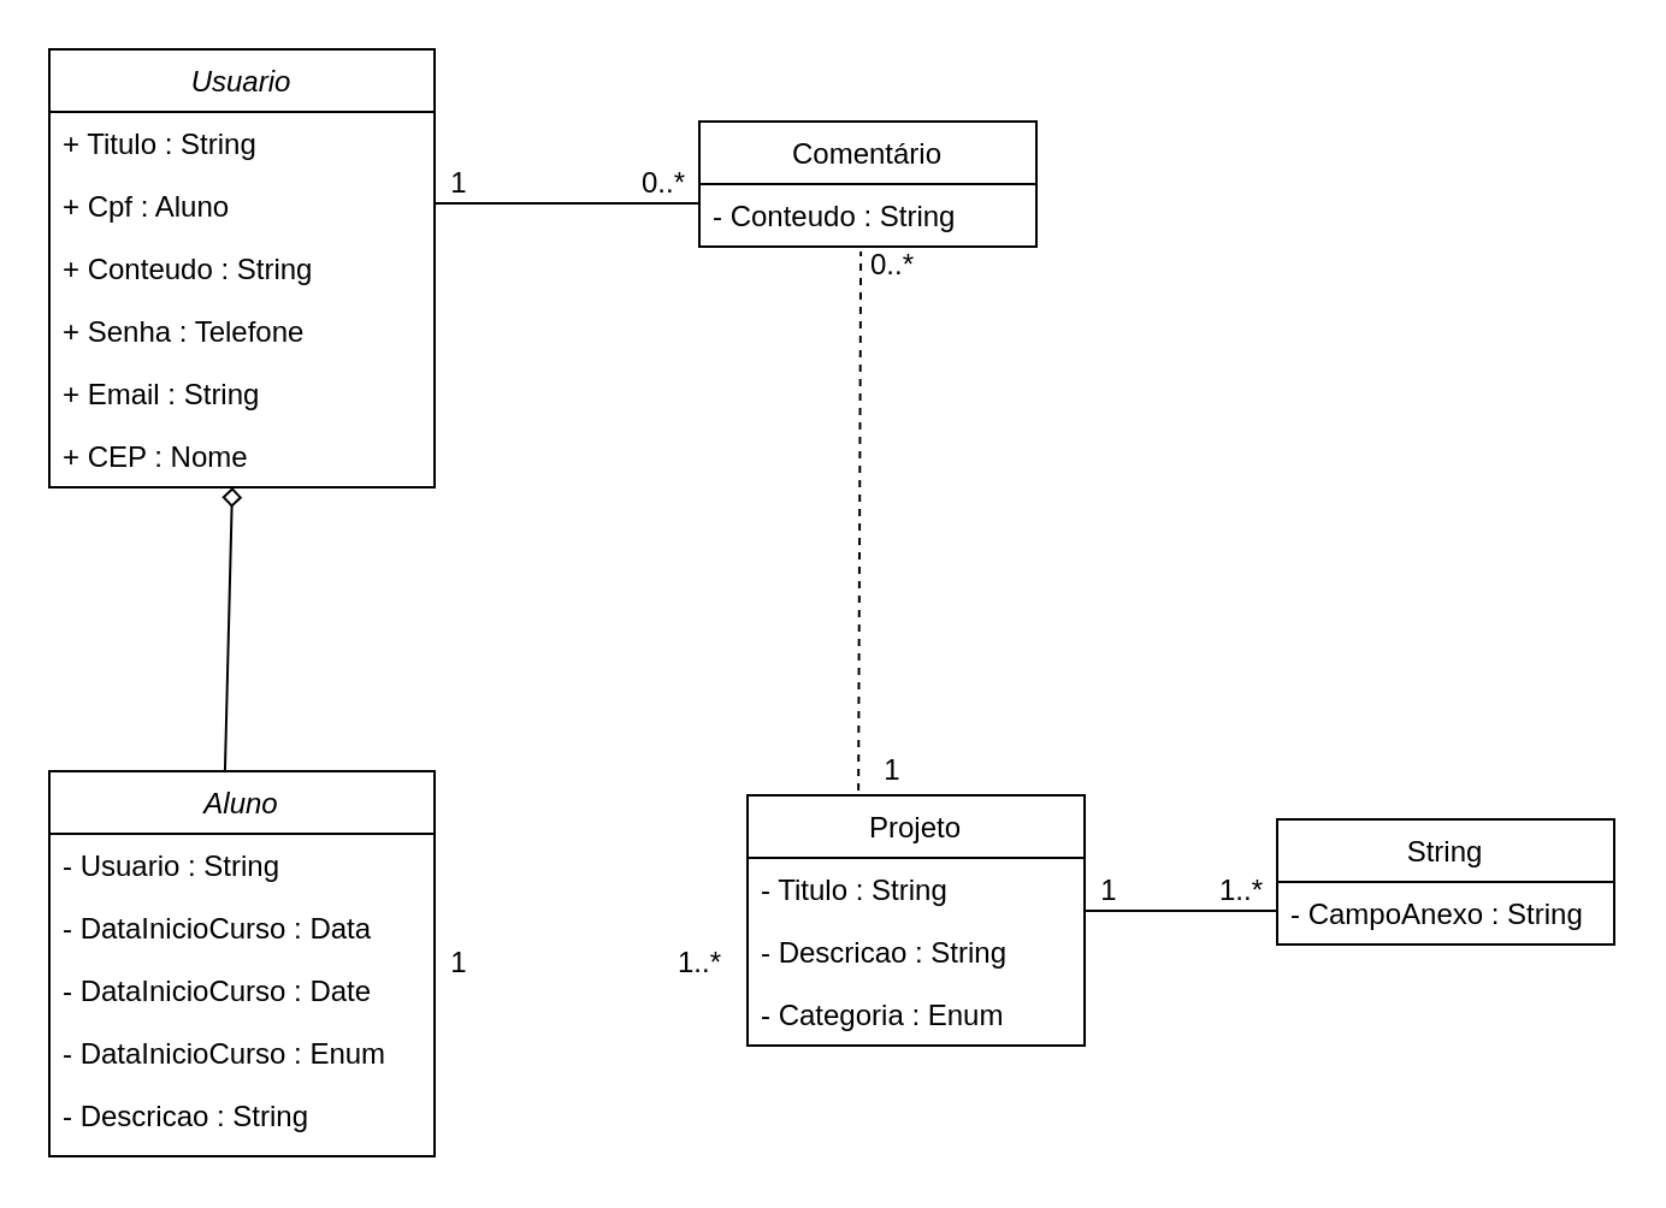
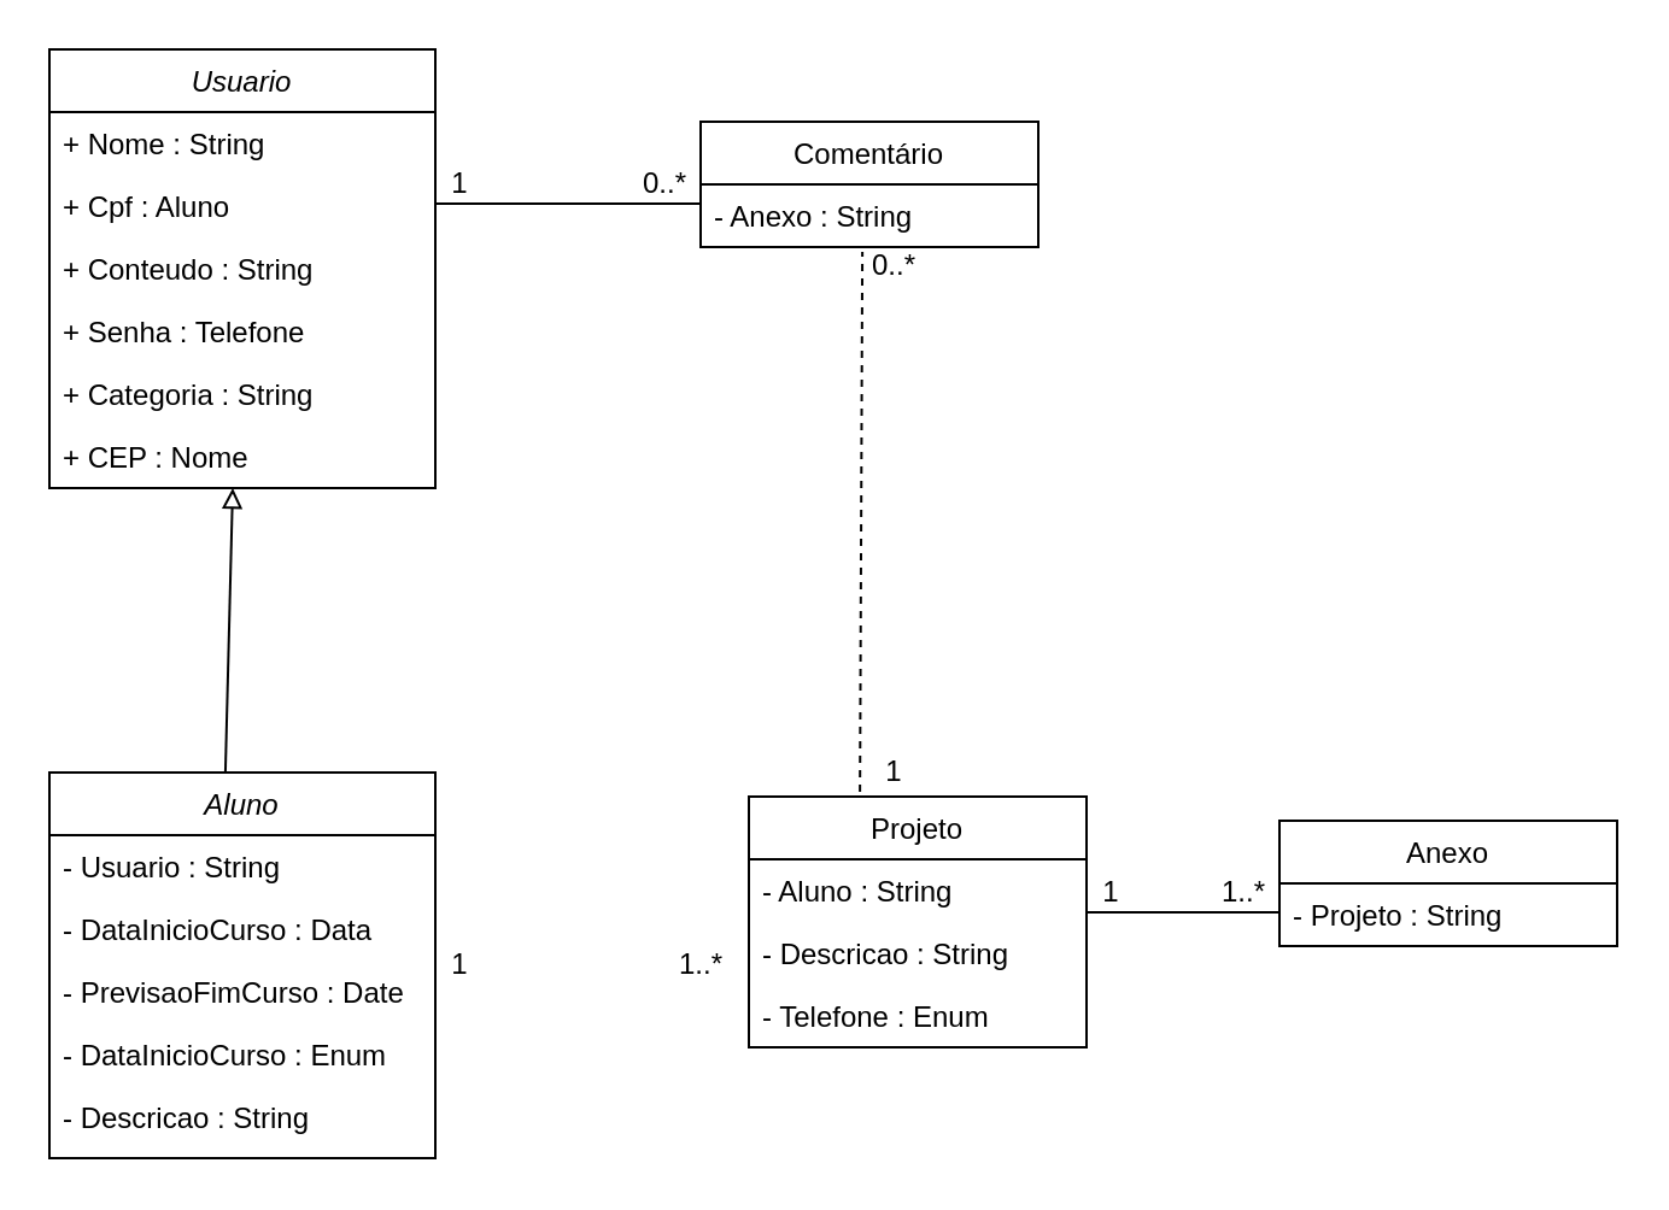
- <mxCell id="3" value="+ Titulo : String" style="text;align=left;verticalAlign=top;spacingLeft=4;spacingRight=4;overflow=hidden;rotatable=0;points=[[0,0.5],[1,0.5]];portConstraint=eastwest;" parent="2" vertex="1"><mxGeometry y="26" width="160" height="26" as="geometry" /></mxCell>
+ <mxCell id="3" value="+ Nome : String" style="text;align=left;verticalAlign=top;spacingLeft=4;spacingRight=4;overflow=hidden;rotatable=0;points=[[0,0.5],[1,0.5]];portConstraint=eastwest;" parent="2" vertex="1"><mxGeometry y="26" width="160" height="26" as="geometry" /></mxCell>
- <mxCell id="10" value="- Conteudo : String" style="text;strokeColor=none;fillColor=none;align=left;verticalAlign=top;spacingLeft=4;spacingRight=4;overflow=hidden;rotatable=0;points=[[0,0.5],[1,0.5]];portConstraint=eastwest;" vertex="1" parent="9"><mxGeometry y="26" width="140" height="26" as="geometry" /></mxCell>
+ <mxCell id="10" value="- Anexo : String" style="text;strokeColor=none;fillColor=none;align=left;verticalAlign=top;spacingLeft=4;spacingRight=4;overflow=hidden;rotatable=0;points=[[0,0.5],[1,0.5]];portConstraint=eastwest;" vertex="1" parent="9"><mxGeometry y="26" width="140" height="26" as="geometry" /></mxCell>
- <mxCell id="7" value="+ Email : String" style="text;align=left;verticalAlign=top;spacingLeft=4;spacingRight=4;overflow=hidden;rotatable=0;points=[[0,0.5],[1,0.5]];portConstraint=eastwest;rounded=0;shadow=0;html=0;" vertex="1" parent="2"><mxGeometry y="130" width="160" height="26" as="geometry" /></mxCell>
+ <mxCell id="7" value="+ Categoria : String" style="text;align=left;verticalAlign=top;spacingLeft=4;spacingRight=4;overflow=hidden;rotatable=0;points=[[0,0.5],[1,0.5]];portConstraint=eastwest;rounded=0;shadow=0;html=0;" vertex="1" parent="2"><mxGeometry y="130" width="160" height="26" as="geometry" /></mxCell>
- <mxCell id="32" value="" style="endArrow=diamond;html=1;rounded=0;exitX=0.456;exitY=0;exitDx=0;exitDy=0;exitPerimeter=0;entryX=0.475;entryY=1;entryDx=0;entryDy=0;entryPerimeter=0;startArrow=none;startFill=0;endFill=0;" edge="1" parent="1" source="26" target="8"><mxGeometry width="50" height="50" relative="1" as="geometry"><mxPoint x="220" y="310" as="sourcePoint" /><mxPoint x="270" y="260" as="targetPoint" /></mxGeometry></mxCell>
+ <mxCell id="32" value="" style="endArrow=block;html=1;rounded=0;exitX=0.456;exitY=0;exitDx=0;exitDy=0;exitPerimeter=0;entryX=0.475;entryY=1;entryDx=0;entryDy=0;entryPerimeter=0;startArrow=none;startFill=0;endFill=0;" edge="1" parent="1" source="26" target="8"><mxGeometry width="50" height="50" relative="1" as="geometry"><mxPoint x="220" y="310" as="sourcePoint" /><mxPoint x="270" y="260" as="targetPoint" /></mxGeometry></mxCell>
- <mxCell id="18" value="String" style="swimlane;fontStyle=0;childLayout=stackLayout;horizontal=1;startSize=26;fillColor=none;horizontalStack=0;resizeParent=1;resizeParentMax=0;resizeLast=0;collapsible=1;marginBottom=0;" vertex="1" parent="1"><mxGeometry x="530" y="340" width="140" height="52" as="geometry" /></mxCell>
+ <mxCell id="18" value="Anexo" style="swimlane;fontStyle=0;childLayout=stackLayout;horizontal=1;startSize=26;fillColor=none;horizontalStack=0;resizeParent=1;resizeParentMax=0;resizeLast=0;collapsible=1;marginBottom=0;" vertex="1" parent="1"><mxGeometry x="530" y="340" width="140" height="52" as="geometry" /></mxCell>
- <mxCell id="15" value="- Titulo : String" style="text;strokeColor=none;fillColor=none;align=left;verticalAlign=top;spacingLeft=4;spacingRight=4;overflow=hidden;rotatable=0;points=[[0,0.5],[1,0.5]];portConstraint=eastwest;" vertex="1" parent="14"><mxGeometry y="26" width="140" height="26" as="geometry" /></mxCell>
+ <mxCell id="15" value="- Aluno : String" style="text;strokeColor=none;fillColor=none;align=left;verticalAlign=top;spacingLeft=4;spacingRight=4;overflow=hidden;rotatable=0;points=[[0,0.5],[1,0.5]];portConstraint=eastwest;" vertex="1" parent="14"><mxGeometry y="26" width="140" height="26" as="geometry" /></mxCell>
- <mxCell id="19" value="- CampoAnexo : String" style="text;strokeColor=none;fillColor=none;align=left;verticalAlign=top;spacingLeft=4;spacingRight=4;overflow=hidden;rotatable=0;points=[[0,0.5],[1,0.5]];portConstraint=eastwest;" vertex="1" parent="18"><mxGeometry y="26" width="140" height="26" as="geometry" /></mxCell>
+ <mxCell id="19" value="- Projeto : String" style="text;strokeColor=none;fillColor=none;align=left;verticalAlign=top;spacingLeft=4;spacingRight=4;overflow=hidden;rotatable=0;points=[[0,0.5],[1,0.5]];portConstraint=eastwest;" vertex="1" parent="18"><mxGeometry y="26" width="140" height="26" as="geometry" /></mxCell>
- <mxCell id="29" value="- DataInicioCurso : Date" style="text;align=left;verticalAlign=top;spacingLeft=4;spacingRight=4;overflow=hidden;rotatable=0;points=[[0,0.5],[1,0.5]];portConstraint=eastwest;rounded=0;shadow=0;html=0;" vertex="1" parent="26"><mxGeometry y="78" width="160" height="26" as="geometry" /></mxCell>
+ <mxCell id="29" value="- PrevisaoFimCurso : Date" style="text;align=left;verticalAlign=top;spacingLeft=4;spacingRight=4;overflow=hidden;rotatable=0;points=[[0,0.5],[1,0.5]];portConstraint=eastwest;rounded=0;shadow=0;html=0;" vertex="1" parent="26"><mxGeometry y="78" width="160" height="26" as="geometry" /></mxCell>
- <mxCell id="17" value="- Categoria : Enum" style="text;strokeColor=none;fillColor=none;align=left;verticalAlign=top;spacingLeft=4;spacingRight=4;overflow=hidden;rotatable=0;points=[[0,0.5],[1,0.5]];portConstraint=eastwest;" vertex="1" parent="14"><mxGeometry y="78" width="140" height="26" as="geometry" /></mxCell>
+ <mxCell id="17" value="- Telefone : Enum" style="text;strokeColor=none;fillColor=none;align=left;verticalAlign=top;spacingLeft=4;spacingRight=4;overflow=hidden;rotatable=0;points=[[0,0.5],[1,0.5]];portConstraint=eastwest;" vertex="1" parent="14"><mxGeometry y="78" width="140" height="26" as="geometry" /></mxCell>
